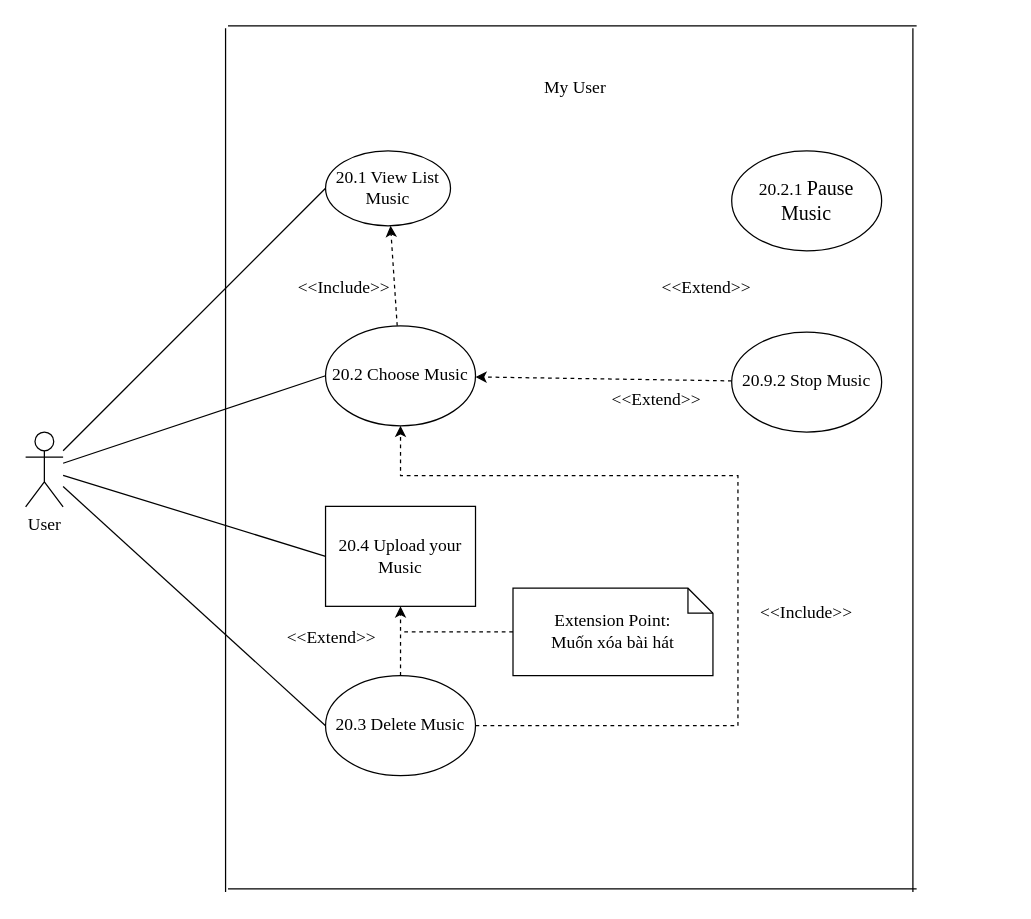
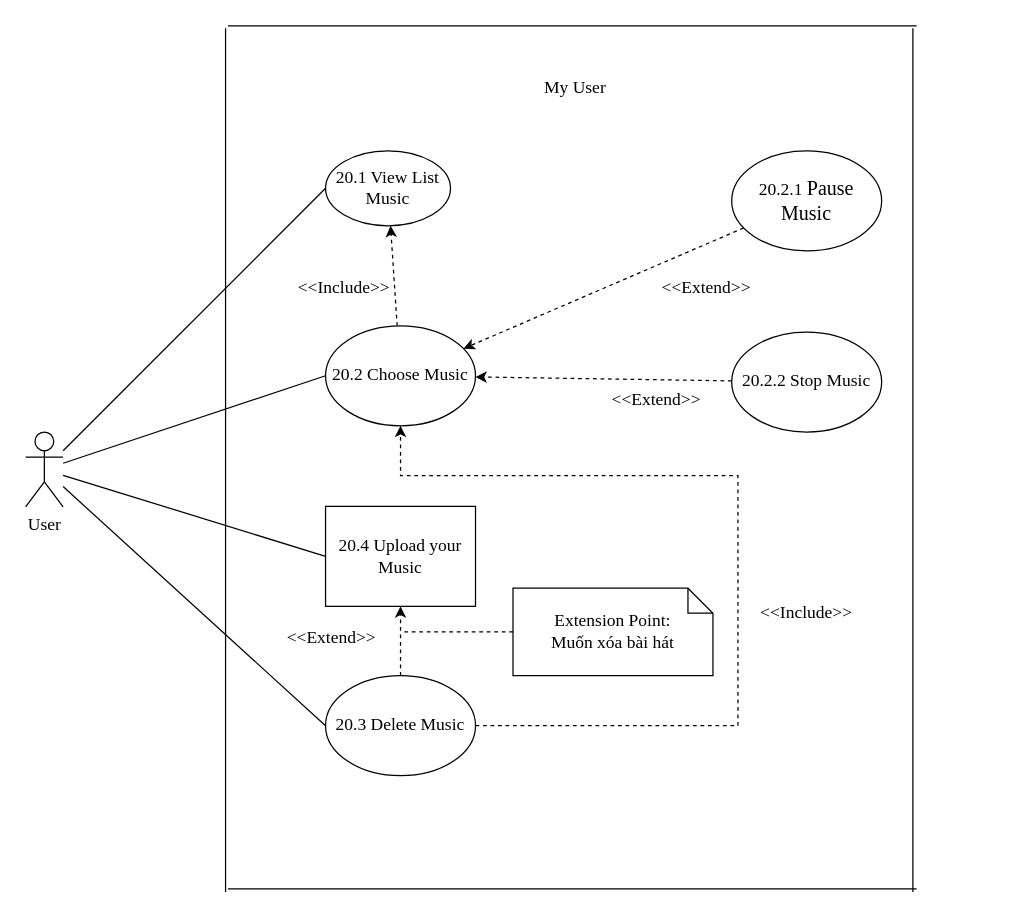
+ <mxCell id="23" style="edgeStyle=none;rounded=0;orthogonalLoop=1;jettySize=auto;html=1;dashed=1;" edge="1" parent="1" source="24" target="9"><mxGeometry relative="1" as="geometry" /></mxCell>
- <mxCell id="26" value="20.9.2 Stop Music" style="ellipse;whiteSpace=wrap;html=1;fontFamily=Verdana;fontSize=14;" vertex="1" parent="1"><mxGeometry x="585" y="265" width="120" height="80" as="geometry" /></mxCell>
+ <mxCell id="26" value="20.2.2 Stop Music" style="ellipse;whiteSpace=wrap;html=1;fontFamily=Verdana;fontSize=14;" vertex="1" parent="1"><mxGeometry x="585" y="265" width="120" height="80" as="geometry" /></mxCell>
